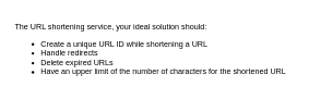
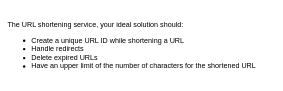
- <mxCell id="2" value="&lt;p&gt;The URL shortening service, your ideal solution should:&lt;/p&gt;&lt;ul&gt;&lt;li&gt;Create a unique URL ID while shortening a URL&lt;/li&gt;&lt;li&gt;Handle redirects&lt;/li&gt;&lt;li&gt;Delete expired URLs&lt;/li&gt;&lt;li&gt;Have an upper limit of the number of characters for the shortened URL&lt;/li&gt;&lt;/ul&gt;" style="text;html=1;align=left;verticalAlign=middle;resizable=0;points=[];autosize=1;strokeColor=none;fillColor=none;" vertex="1" parent="1"><mxGeometry x="20" y="20" width="430" height="110" as="geometry" /></mxCell>
+ <mxCell id="2" value="&lt;p&gt;The URL shortening service, your ideal solution should:&lt;/p&gt;&lt;ul&gt;&lt;li&gt;Create a unique URL ID while shortening a URL&lt;/li&gt;&lt;li&gt;Handle redirects&lt;/li&gt;&lt;li&gt;Delete expired URLs&lt;/li&gt;&lt;li&gt;Have an upper limit of the number of characters for the shortened URL&lt;/li&gt;&lt;/ul&gt;" style="text;html=1;align=left;verticalAlign=middle;resizable=0;points=[];autosize=1;strokeColor=none;fillColor=none;" vertex="1" parent="1"><mxGeometry x="10" y="20" width="430" height="110" as="geometry" /></mxCell>
